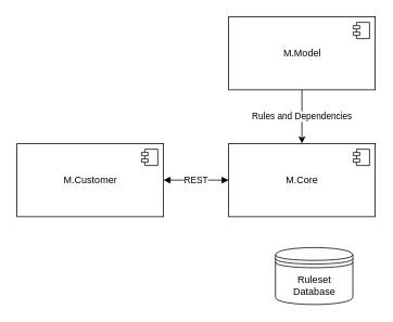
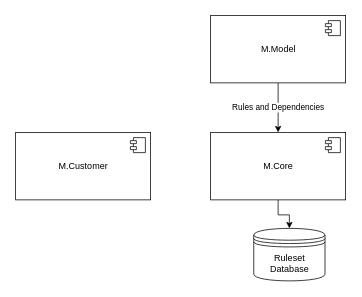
- <mxCell id="11" value="REST" style="endArrow=block;startArrow=block;endFill=1;startFill=1;html=1;entryX=1;entryY=0.5;entryDx=0;entryDy=0;exitX=0;exitY=0.5;exitDx=0;exitDy=0;" edge="1" parent="1" source="8" target="5"><mxGeometry width="160" relative="1" as="geometry"><mxPoint x="140" y="186" as="sourcePoint" /><mxPoint x="300" y="186" as="targetPoint" /><mxPoint as="offset" /></mxGeometry></mxCell>
+ <mxCell id="7" style="edgeStyle=orthogonalEdgeStyle;rounded=0;orthogonalLoop=1;jettySize=auto;html=1;exitX=0.5;exitY=1;exitDx=0;exitDy=0;entryX=0.5;entryY=0;entryDx=0;entryDy=0;" edge="1" parent="1" source="8" target="10"><mxGeometry relative="1" as="geometry" /></mxCell>
